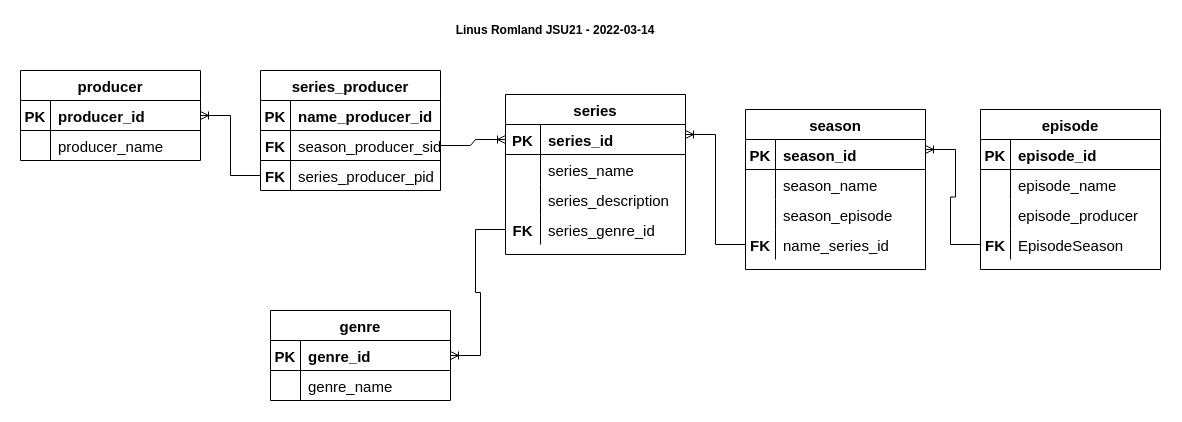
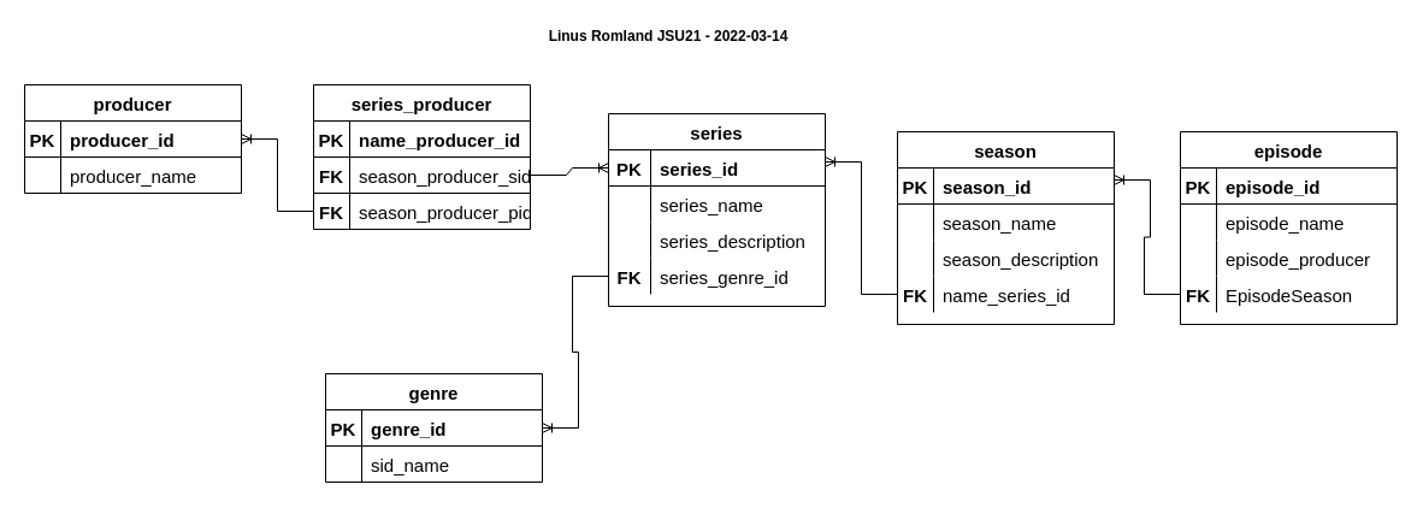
- <mxCell id="68" value="series_producer_pid" style="shape=partialRectangle;connectable=0;fillColor=none;top=0;left=0;bottom=0;right=0;align=left;spacingLeft=6;overflow=hidden;fontSize=15;" parent="66" vertex="1"><mxGeometry x="30" width="150" height="30" as="geometry"><mxRectangle width="150" height="30" as="alternateBounds" /></mxGeometry></mxCell>
+ <mxCell id="68" value="season_producer_pid" style="shape=partialRectangle;connectable=0;fillColor=none;top=0;left=0;bottom=0;right=0;align=left;spacingLeft=6;overflow=hidden;fontSize=15;" parent="66" vertex="1"><mxGeometry x="30" width="150" height="30" as="geometry"><mxRectangle width="150" height="30" as="alternateBounds" /></mxGeometry></mxCell>
- <mxCell id="42" value="season_episode" style="shape=partialRectangle;connectable=0;fillColor=none;top=0;left=0;bottom=0;right=0;align=left;spacingLeft=6;overflow=hidden;fontSize=15;" parent="40" vertex="1"><mxGeometry x="30" width="150" height="30" as="geometry"><mxRectangle width="150" height="30" as="alternateBounds" /></mxGeometry></mxCell>
+ <mxCell id="42" value="season_description" style="shape=partialRectangle;connectable=0;fillColor=none;top=0;left=0;bottom=0;right=0;align=left;spacingLeft=6;overflow=hidden;fontSize=15;" parent="40" vertex="1"><mxGeometry x="30" width="150" height="30" as="geometry"><mxRectangle width="150" height="30" as="alternateBounds" /></mxGeometry></mxCell>
- <mxCell id="12" value="genre_name" style="shape=partialRectangle;connectable=0;fillColor=none;top=0;left=0;bottom=0;right=0;align=left;spacingLeft=6;overflow=hidden;fontSize=15;" parent="10" vertex="1"><mxGeometry x="30" width="150" height="30" as="geometry"><mxRectangle width="150" height="30" as="alternateBounds" /></mxGeometry></mxCell>
+ <mxCell id="12" value="sid_name" style="shape=partialRectangle;connectable=0;fillColor=none;top=0;left=0;bottom=0;right=0;align=left;spacingLeft=6;overflow=hidden;fontSize=15;" parent="10" vertex="1"><mxGeometry x="30" width="150" height="30" as="geometry"><mxRectangle width="150" height="30" as="alternateBounds" /></mxGeometry></mxCell>
